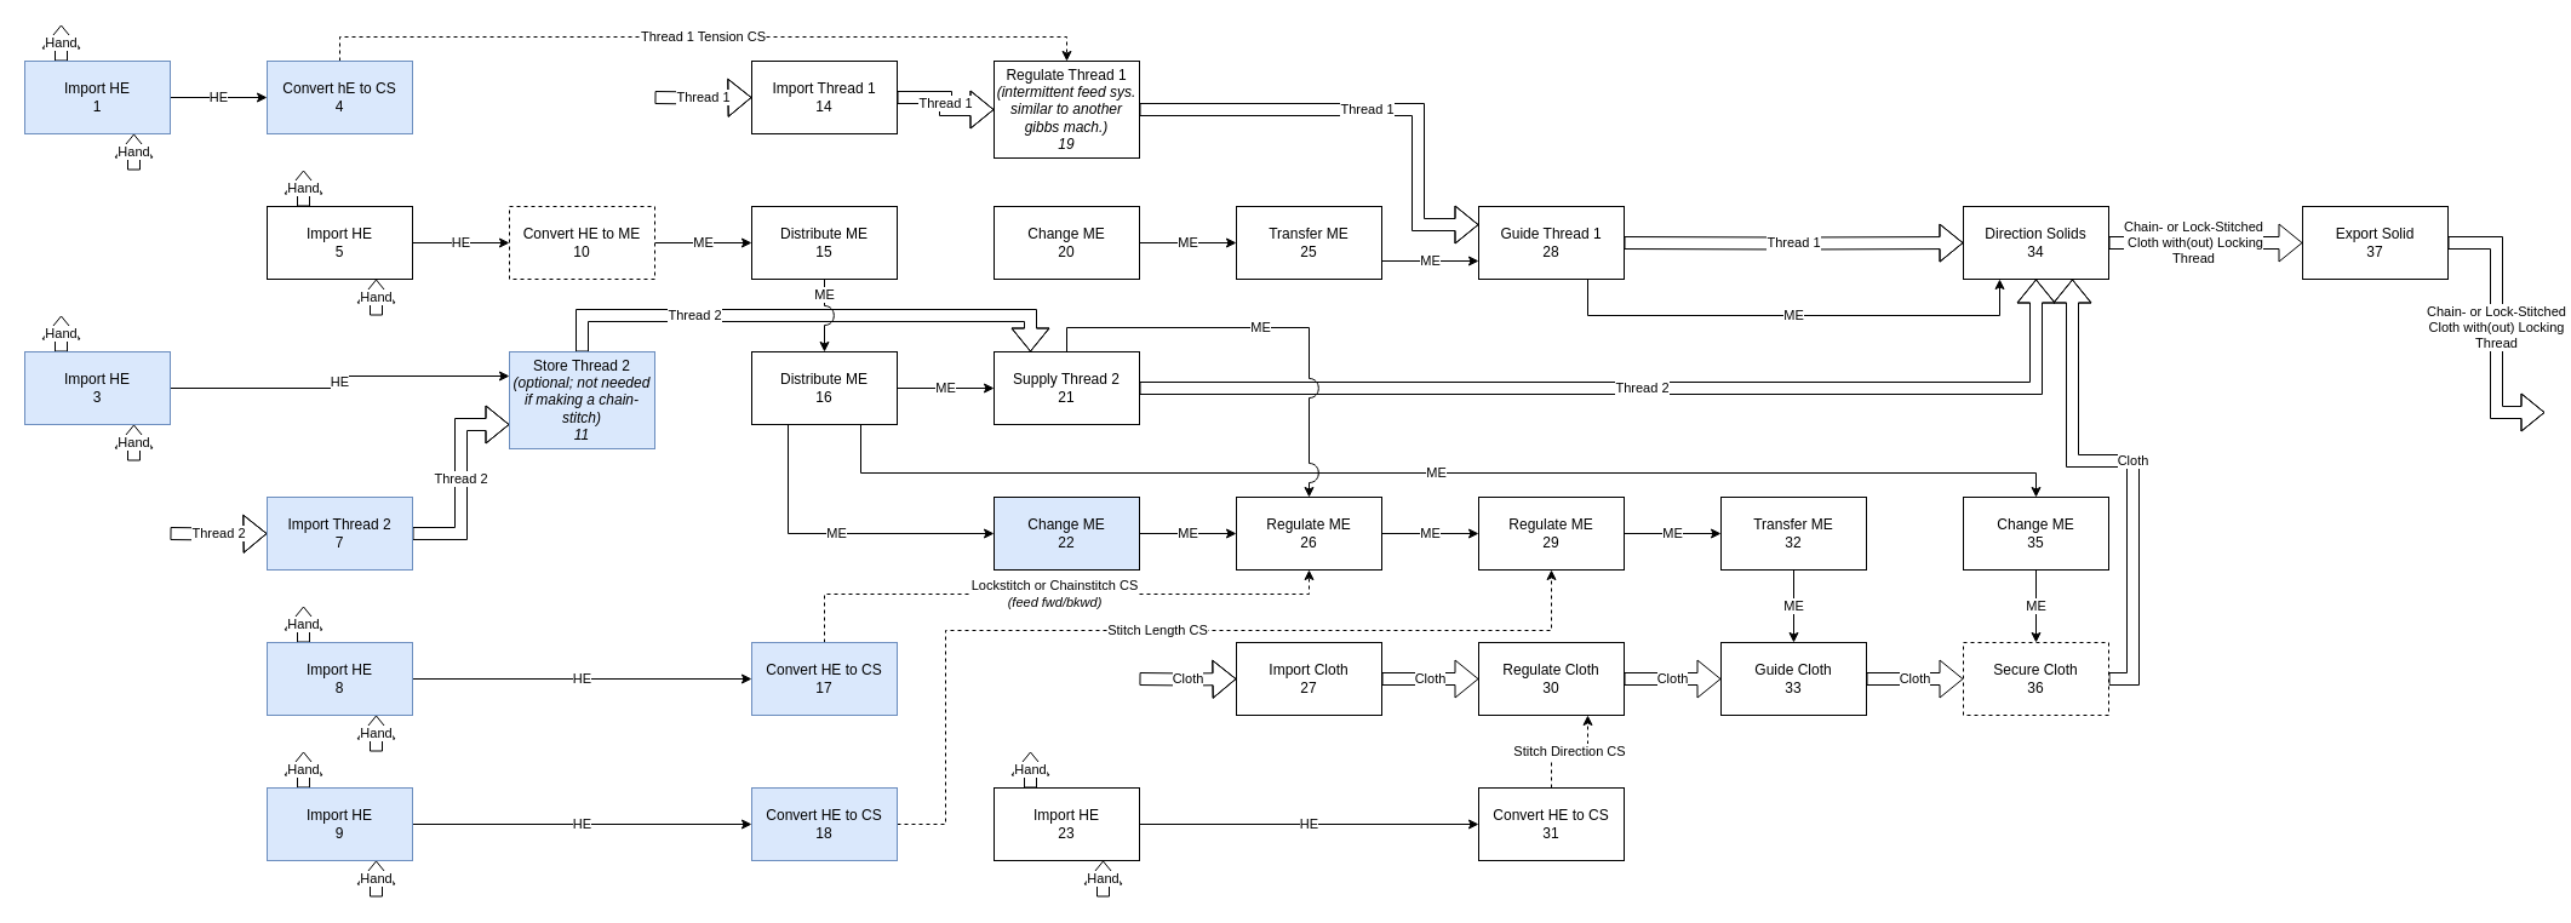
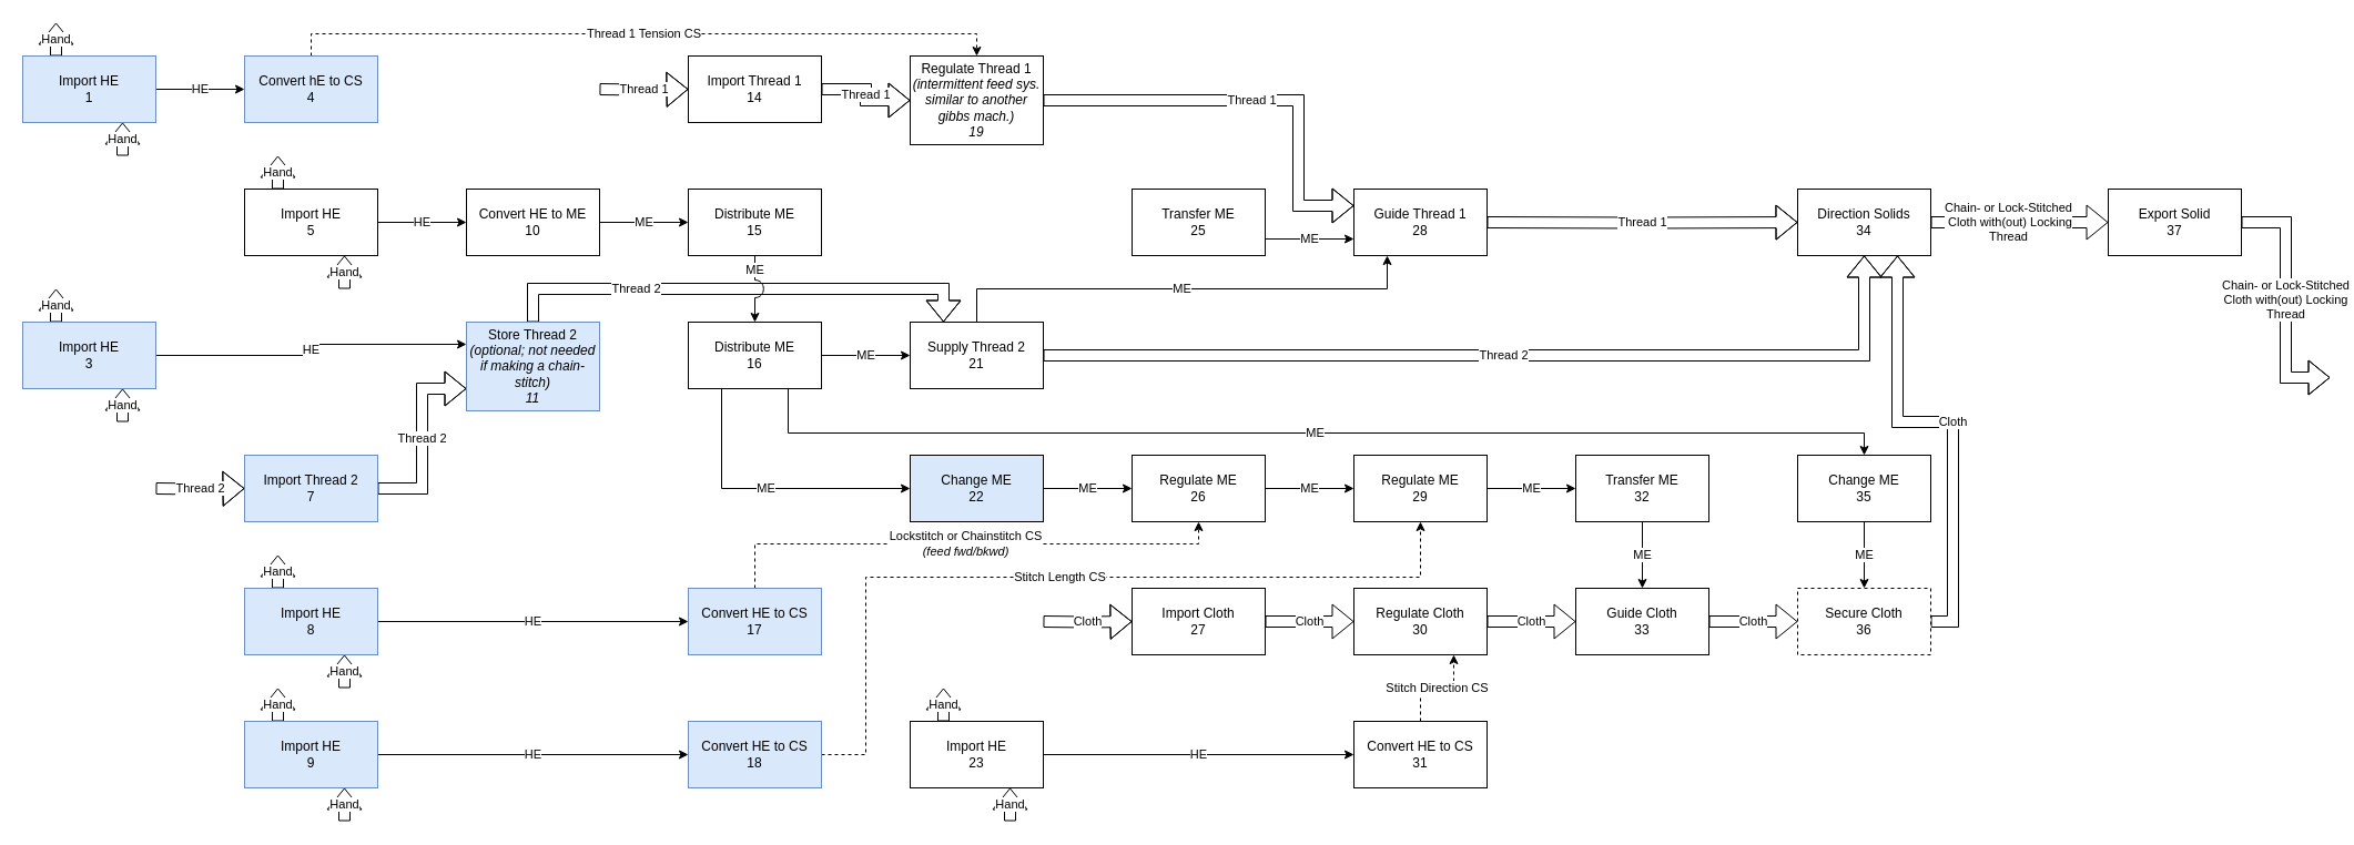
- <mxCell id="7" value="Convert HE to ME&lt;br&gt;10" style="rounded=0;whiteSpace=wrap;html=1;dashed=1;" parent="1" vertex="1"><mxGeometry x="420" y="170" width="120" height="60" as="geometry" /></mxCell>
+ <mxCell id="7" value="Convert HE to ME&lt;br&gt;10" style="rounded=0;whiteSpace=wrap;html=1;" parent="1" vertex="1"><mxGeometry x="420" y="170" width="120" height="60" as="geometry" /></mxCell>
- <mxCell id="10" value="Change ME&lt;br&gt;20" style="rounded=0;whiteSpace=wrap;html=1;" parent="1" vertex="1"><mxGeometry x="820" y="170" width="120" height="60" as="geometry" /></mxCell>
- <mxCell id="9" value="ME" style="edgeStyle=orthogonalEdgeStyle;rounded=0;jumpStyle=arc;jumpSize=16;orthogonalLoop=1;jettySize=auto;html=1;exitX=1;exitY=0.5;exitDx=0;exitDy=0;entryX=0;entryY=0.5;entryDx=0;entryDy=0;" parent="1" source="10" target="66" edge="1"><mxGeometry relative="1" as="geometry" /></mxCell>
- <mxCell id="74" value="ME" style="edgeStyle=orthogonalEdgeStyle;rounded=0;jumpStyle=arc;jumpSize=16;orthogonalLoop=1;jettySize=auto;html=1;entryX=0.25;entryY=1;entryDx=0;entryDy=0;exitX=0.75;exitY=1;exitDx=0;exitDy=0;" parent="1" source="67" target="76" edge="1"><mxGeometry relative="1" as="geometry"><mxPoint x="1340" y="250" as="sourcePoint" /><Array as="points"><mxPoint x="1310" y="260" /><mxPoint x="1650" y="260" /></Array></mxGeometry></mxCell>
- <mxCell id="59" value="ME" style="edgeStyle=orthogonalEdgeStyle;rounded=0;jumpStyle=arc;jumpSize=16;orthogonalLoop=1;jettySize=auto;html=1;exitX=0.5;exitY=0;exitDx=0;exitDy=0;" parent="1" source="60" target="16" edge="1"><mxGeometry relative="1" as="geometry"><mxPoint x="1280" y="230" as="targetPoint" /></mxGeometry></mxCell>
+ <mxCell id="59" value="ME" style="edgeStyle=orthogonalEdgeStyle;rounded=0;jumpStyle=arc;jumpSize=16;orthogonalLoop=1;jettySize=auto;html=1;exitX=0.5;exitY=0;exitDx=0;exitDy=0;entryX=0.25;entryY=1;entryDx=0;entryDy=0;" parent="1" source="60" target="67" edge="1"><mxGeometry relative="1" as="geometry"><mxPoint x="1280" y="230" as="targetPoint" /></mxGeometry></mxCell>
